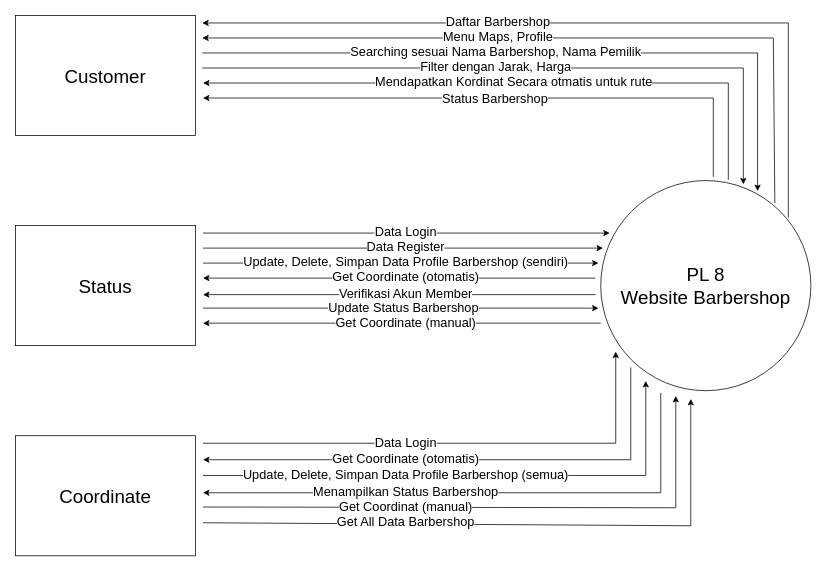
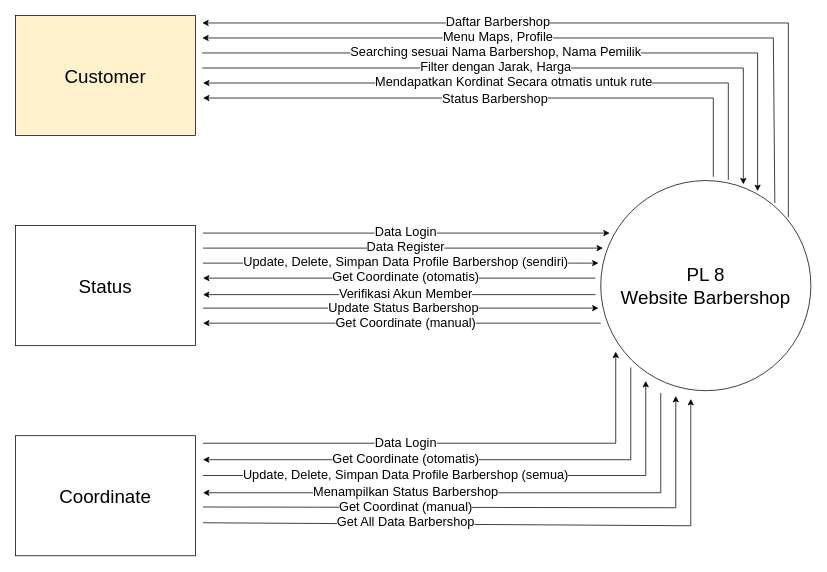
- <mxCell id="2" value="&lt;span style=&quot;font-size: 25px;&quot;&gt;Customer&lt;/span&gt;" style="rounded=0;whiteSpace=wrap;html=1;" parent="1" vertex="1"><mxGeometry x="20" y="20" width="240" height="160" as="geometry" /></mxCell>
+ <mxCell id="2" value="&lt;span style=&quot;font-size: 25px;&quot;&gt;Customer&lt;/span&gt;" style="rounded=0;whiteSpace=wrap;html=1;fillColor=#fff2cc;" parent="1" vertex="1"><mxGeometry x="20" y="20" width="240" height="160" as="geometry" /></mxCell>
